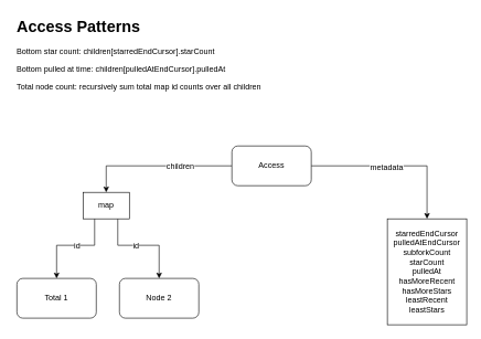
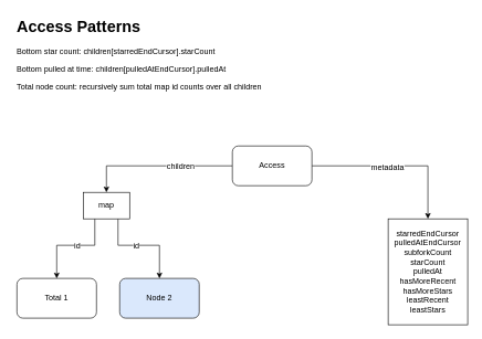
- <mxCell id="13" value="Node 2" style="rounded=1;whiteSpace=wrap;html=1;" parent="1" vertex="1"><mxGeometry x="180" y="420" width="120" height="60" as="geometry" /></mxCell>
+ <mxCell id="13" value="Node 2" style="rounded=1;whiteSpace=wrap;html=1;fillColor=#dae8fc;" parent="1" vertex="1"><mxGeometry x="180" y="420" width="120" height="60" as="geometry" /></mxCell>
